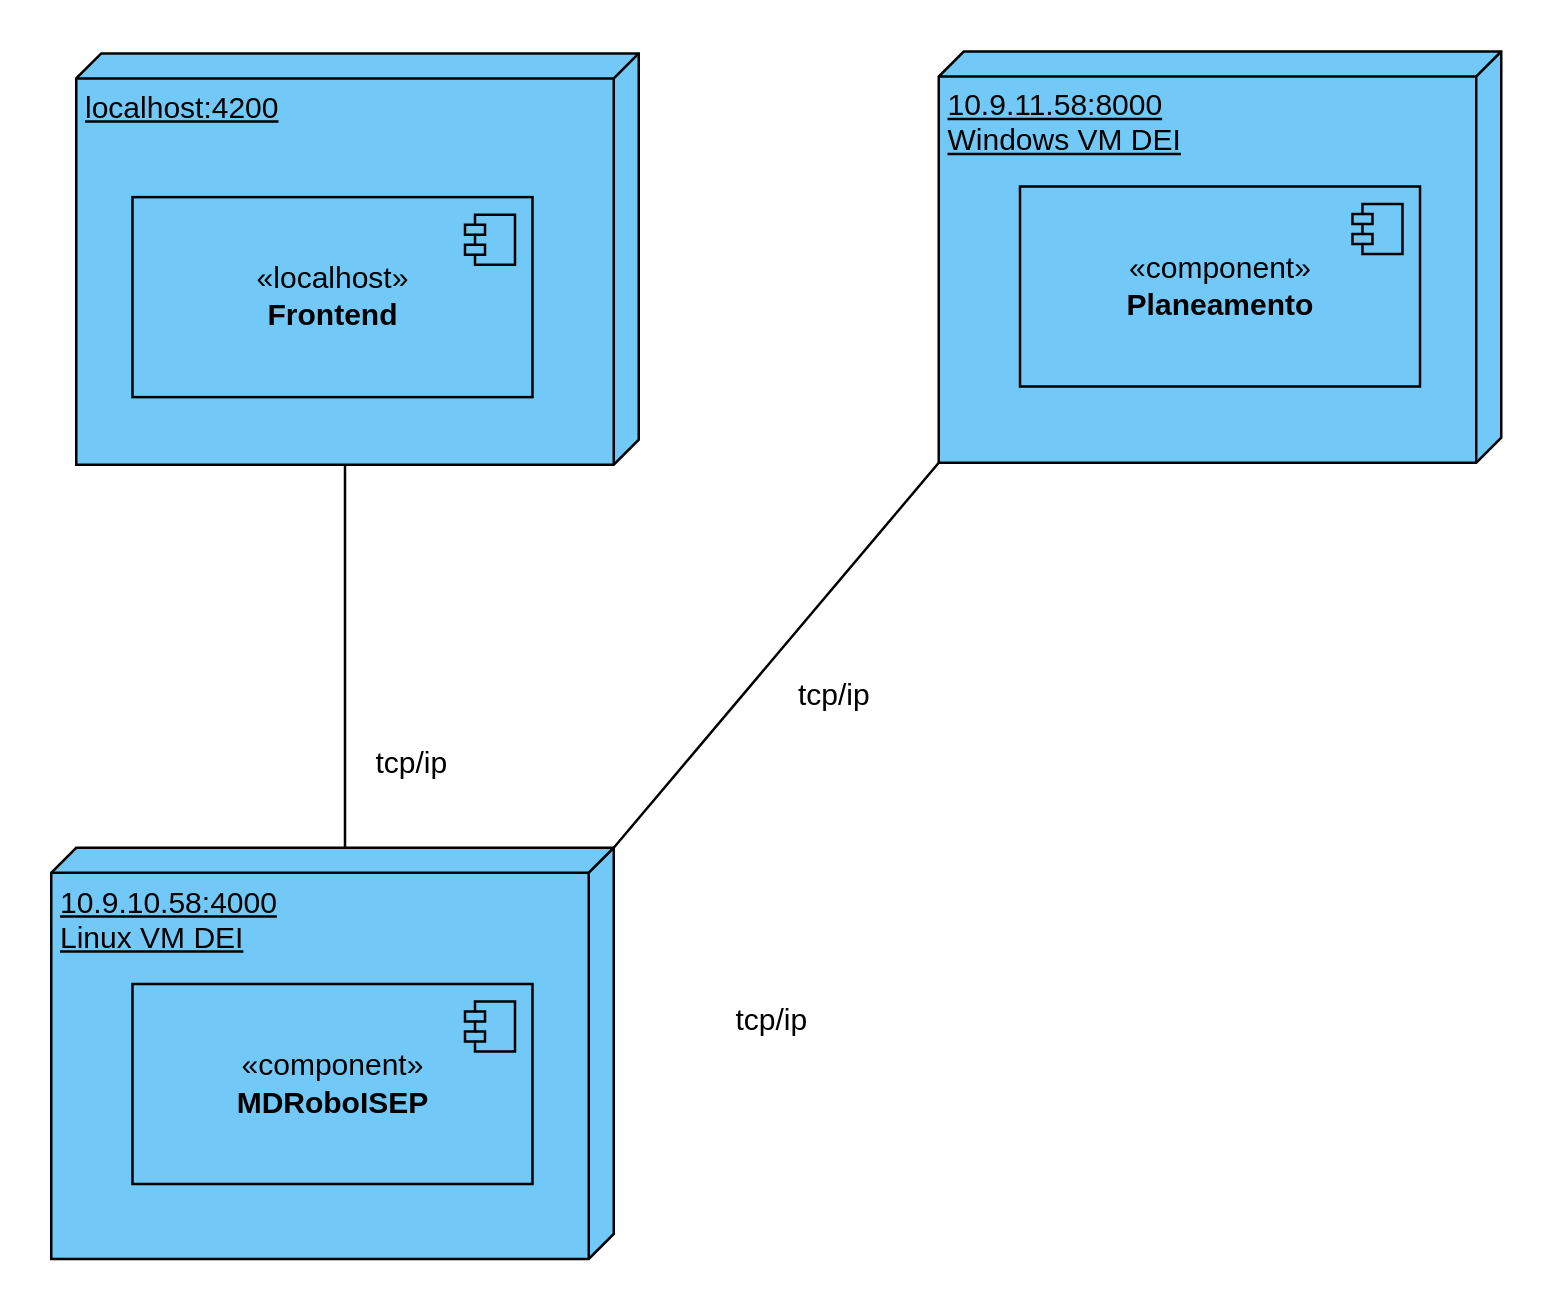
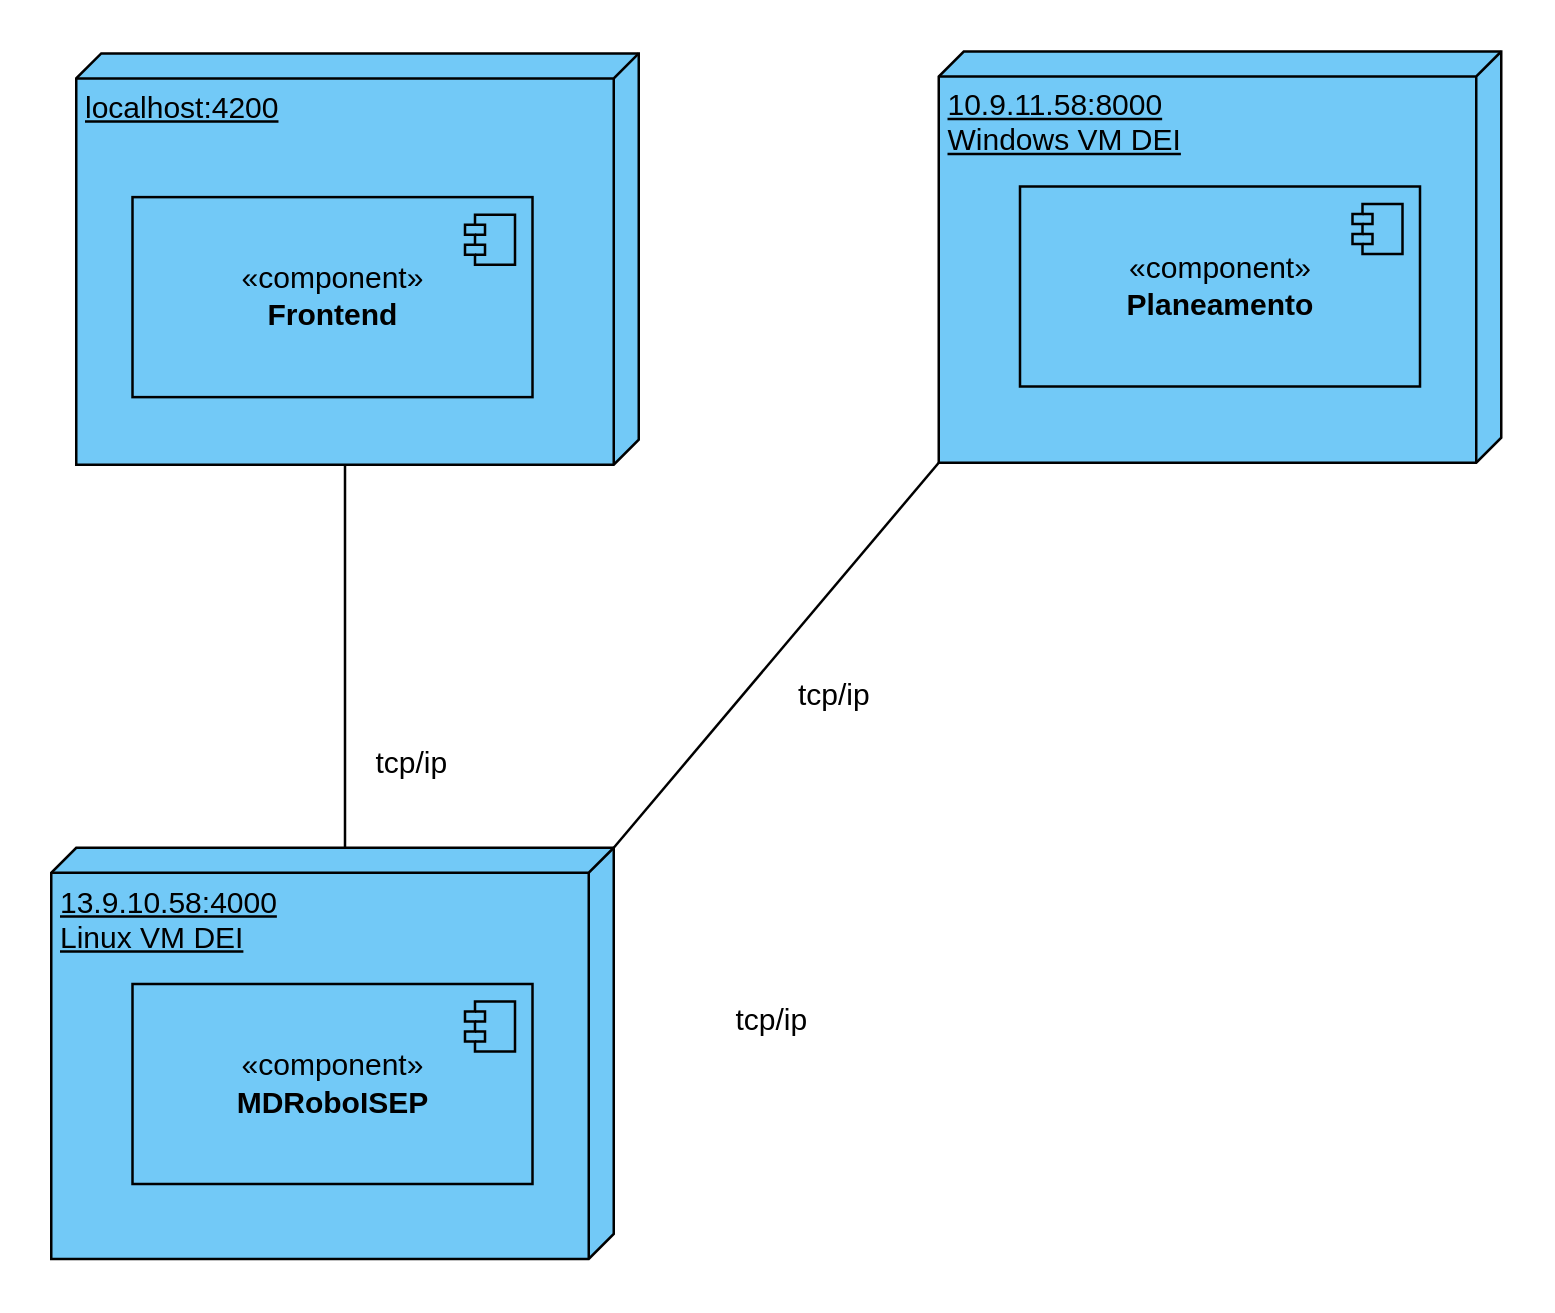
- <mxCell id="14" value="«localhost»&lt;br&gt;&lt;b&gt;Frontend&lt;/b&gt;" style="html=1;dropTarget=0;whiteSpace=wrap;fillColor=#72C9F7;" parent="1" vertex="1"><mxGeometry x="52.5" y="78.25" width="160" height="80" as="geometry" /></mxCell>
+ <mxCell id="14" value="«component»&lt;br&gt;&lt;b&gt;Frontend&lt;/b&gt;" style="html=1;dropTarget=0;whiteSpace=wrap;fillColor=#72C9F7;" parent="1" vertex="1"><mxGeometry x="52.5" y="78.25" width="160" height="80" as="geometry" /></mxCell>
- <mxCell id="3" value="10.9.10.58:4000&lt;br&gt;Linux VM DEI" style="verticalAlign=top;align=left;spacingTop=8;spacingLeft=2;spacingRight=12;shape=cube;size=10;direction=south;fontStyle=4;html=1;whiteSpace=wrap;fillColor=#72C9F7;" parent="1" vertex="1"><mxGeometry x="20" y="338.5" width="225" height="164.5" as="geometry" /></mxCell>
+ <mxCell id="3" value="13.9.10.58:4000&lt;br&gt;Linux VM DEI" style="verticalAlign=top;align=left;spacingTop=8;spacingLeft=2;spacingRight=12;shape=cube;size=10;direction=south;fontStyle=4;html=1;whiteSpace=wrap;fillColor=#72C9F7;" parent="1" vertex="1"><mxGeometry x="20" y="338.5" width="225" height="164.5" as="geometry" /></mxCell>
